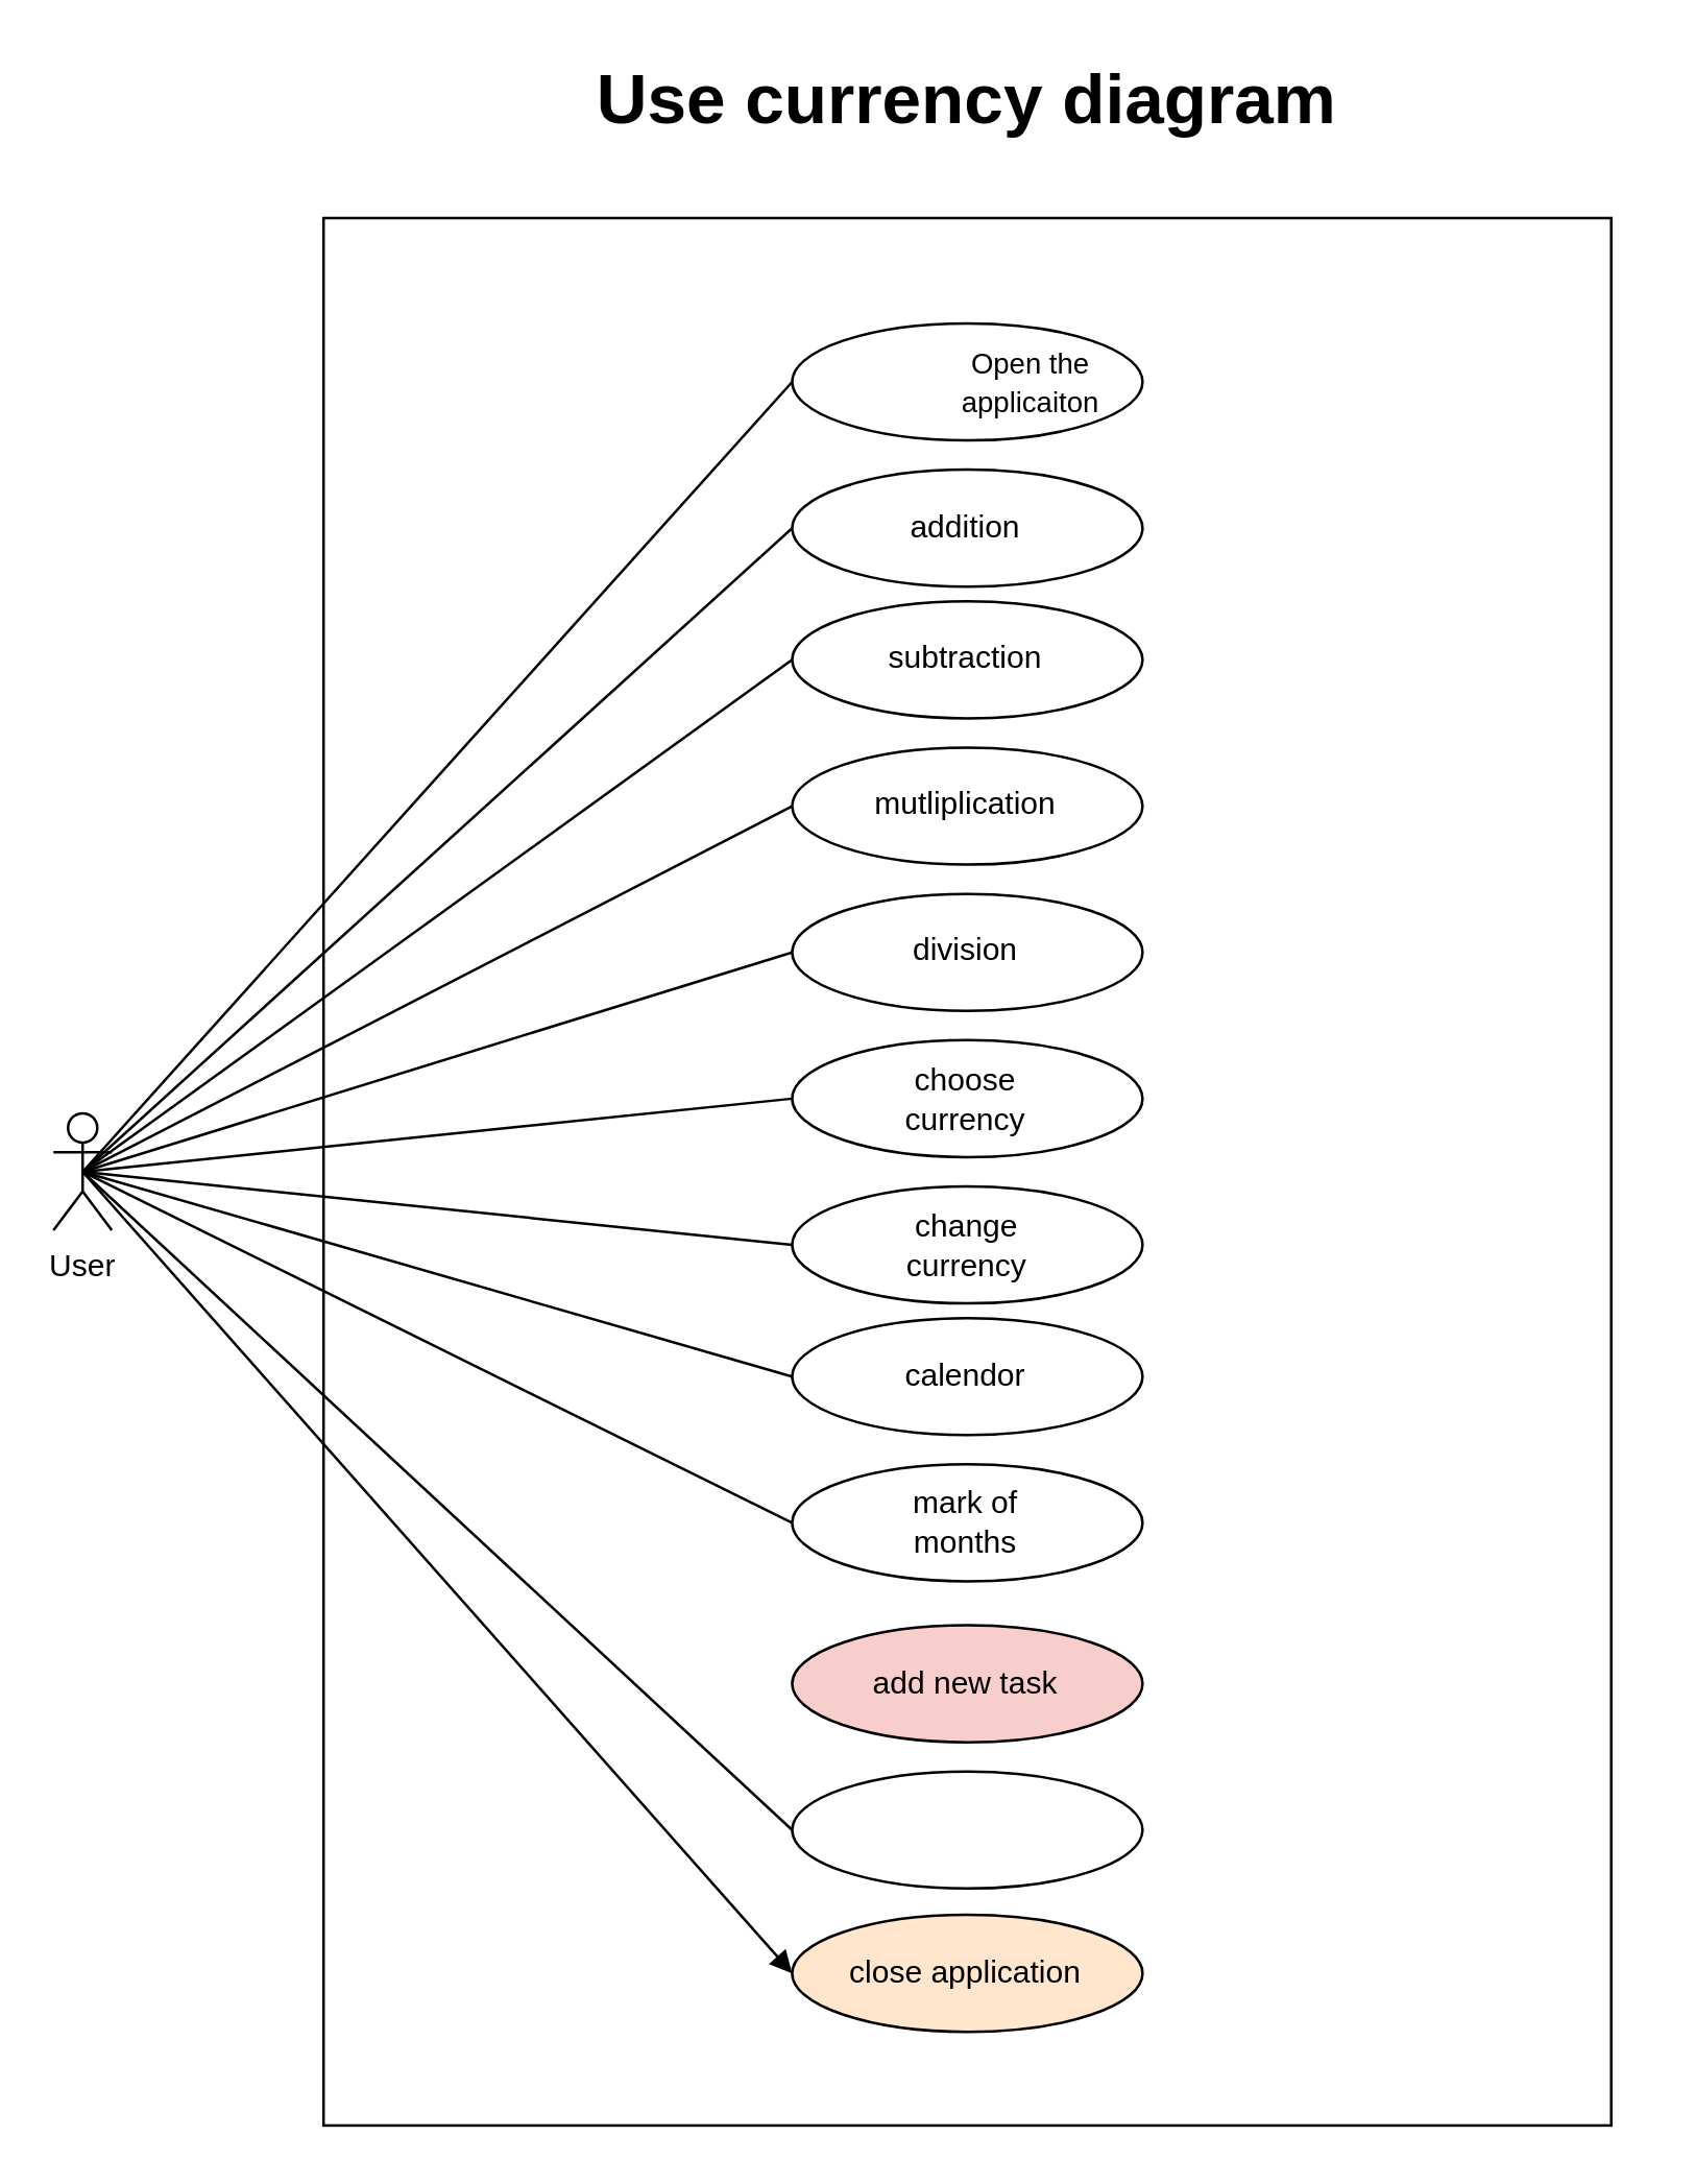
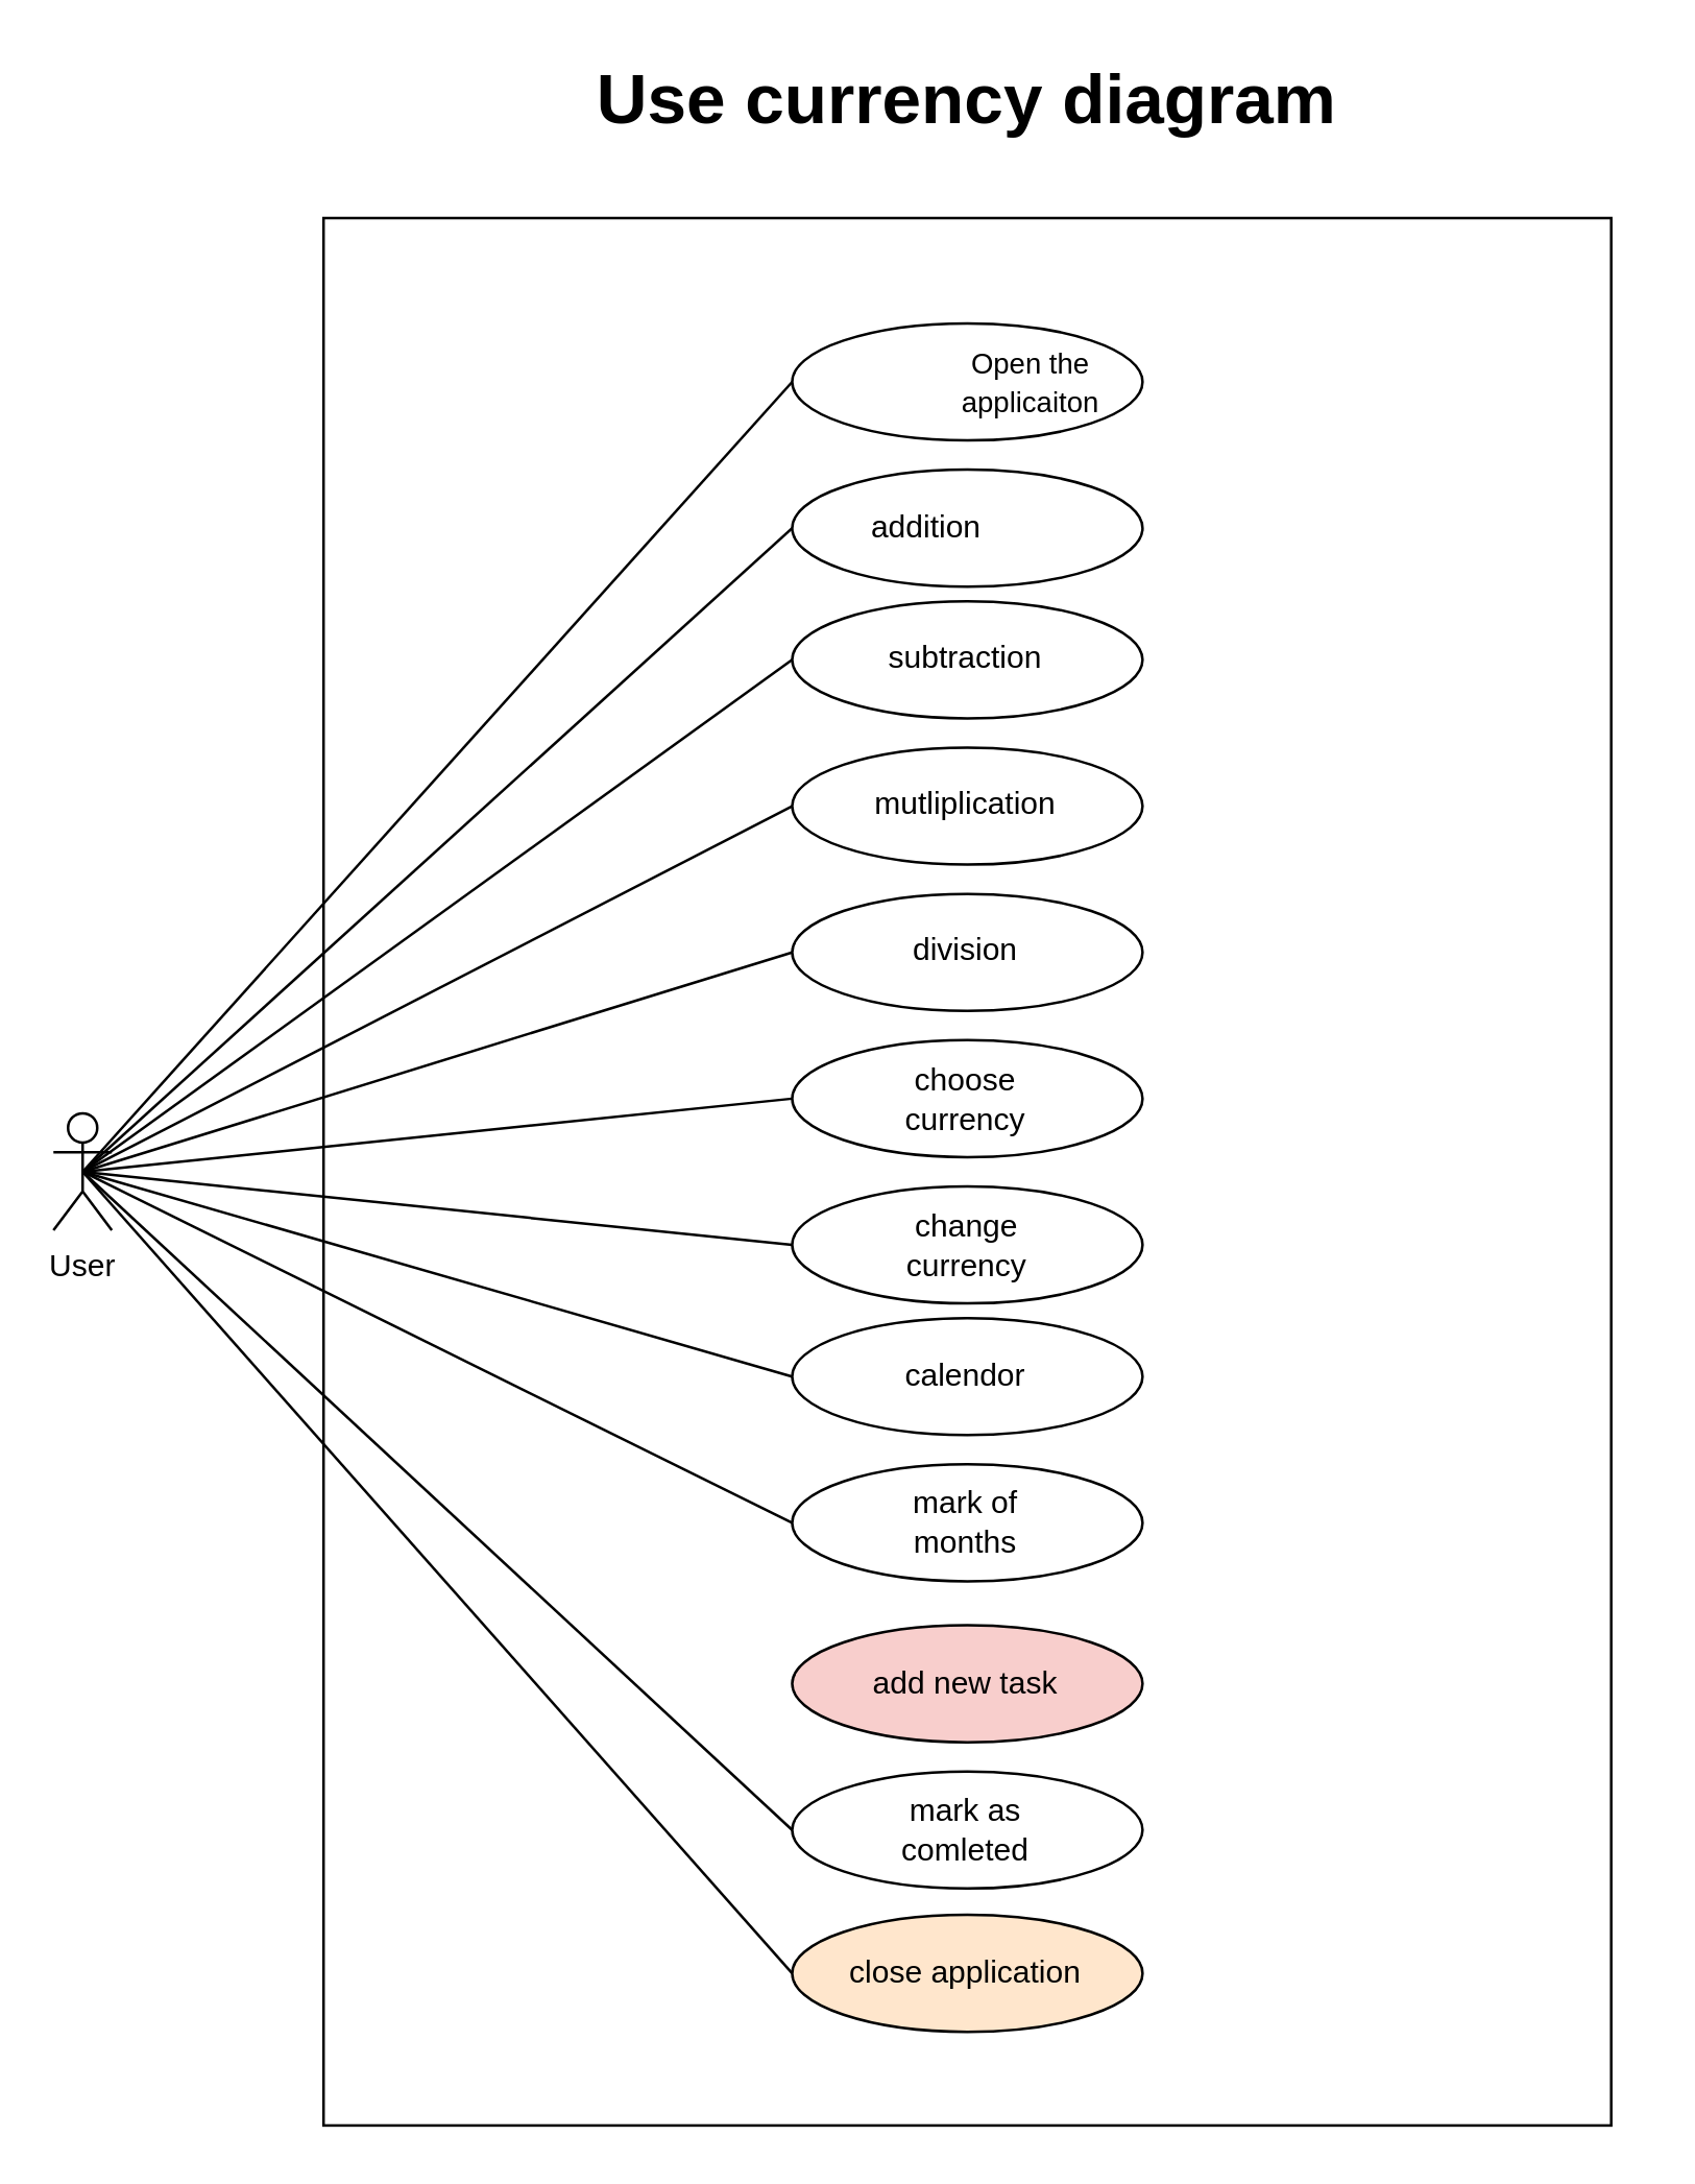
- <mxCell id="11" value="addition" style="text;html=1;strokeColor=none;fillColor=none;align=center;verticalAlign=middle;whiteSpace=wrap;rounded=0;container=0;" parent="2" vertex="1"><mxGeometry x="311.278" y="164.053" width="78.379" height="33.643" as="geometry" /></mxCell>
+ <mxCell id="11" value="addition" style="text;html=1;strokeColor=none;fillColor=none;align=center;verticalAlign=middle;whiteSpace=wrap;rounded=0;container=0;" parent="2" vertex="1"><mxGeometry x="296.278" y="164.053" width="78.379" height="33.643" as="geometry" /></mxCell>
+ <mxCell id="30" value="mark as comleted" style="text;html=1;strokeColor=none;fillColor=none;align=center;verticalAlign=middle;whiteSpace=wrap;rounded=0;container=0;" parent="2" vertex="1"><mxGeometry x="311.278" y="663.089" width="78.379" height="33.643" as="geometry" /></mxCell>
- <mxCell id="34" value="" style="endArrow=block;html=1;rounded=0;entryX=0;entryY=0.5;entryDx=0;entryDy=0;exitX=0.5;exitY=0.5;exitDx=0;exitDy=0;exitPerimeter=0;" parent="2" source="12" target="31" edge="1"><mxGeometry width="50" height="50" relative="1" as="geometry"><mxPoint x="-13.436" y="539.731" as="sourcePoint" /><mxPoint x="294.483" y="691.124" as="targetPoint" /></mxGeometry></mxCell>
+ <mxCell id="34" value="" style="endArrow=none;html=1;rounded=0;entryX=0;entryY=0.5;entryDx=0;entryDy=0;exitX=0.5;exitY=0.5;exitDx=0;exitDy=0;exitPerimeter=0;" parent="2" source="12" target="31" edge="1"><mxGeometry width="50" height="50" relative="1" as="geometry"><mxPoint x="-13.436" y="539.731" as="sourcePoint" /><mxPoint x="294.483" y="691.124" as="targetPoint" /></mxGeometry></mxCell>
